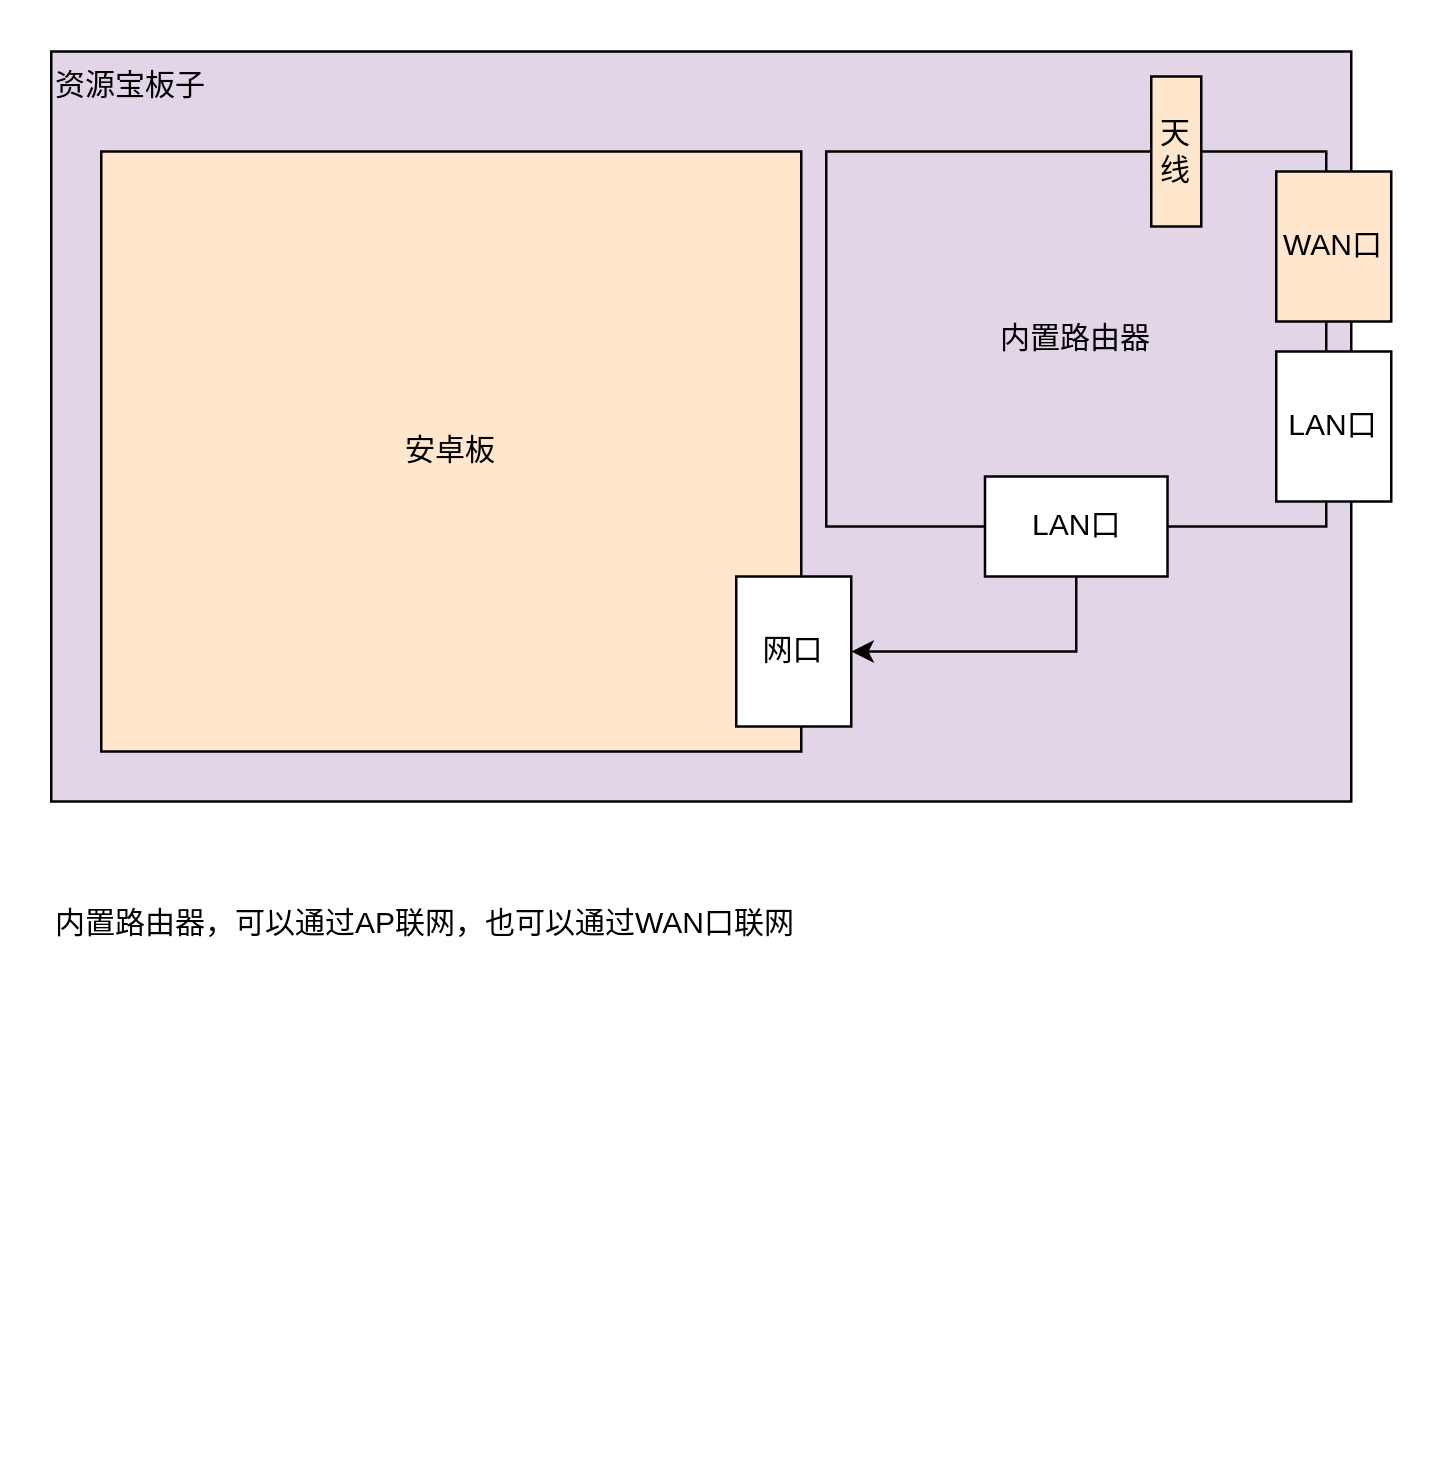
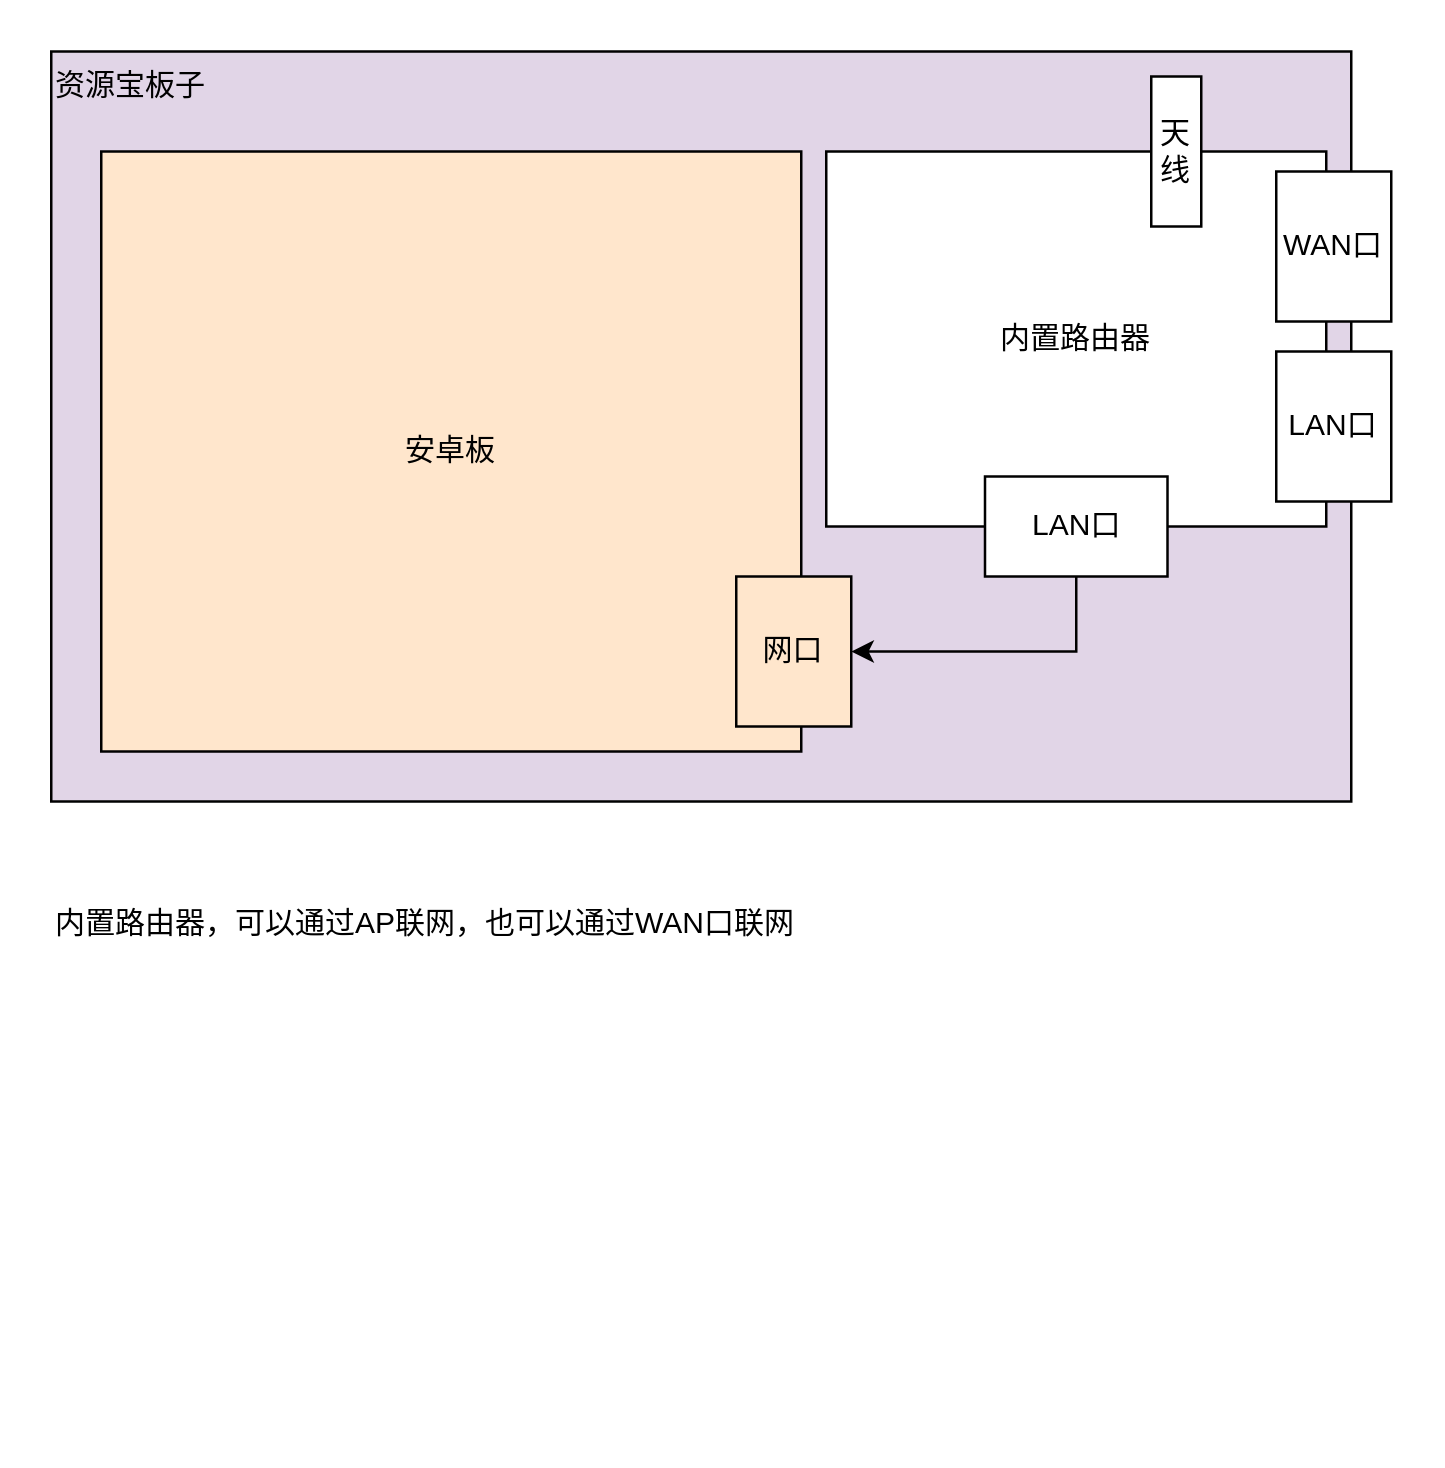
- <mxCell id="12" value="天线" style="rounded=0;whiteSpace=wrap;html=1;fillColor=#ffe6cc;" vertex="1" parent="7"><mxGeometry x="130" y="-30" width="20" height="60" as="geometry" /></mxCell>
+ <mxCell id="12" value="天线" style="rounded=0;whiteSpace=wrap;html=1;" vertex="1" parent="7"><mxGeometry x="130" y="-30" width="20" height="60" as="geometry" /></mxCell>
- <mxCell id="9" value="WAN口" style="rounded=0;whiteSpace=wrap;html=1;fillColor=#ffe6cc;" vertex="1" parent="7"><mxGeometry x="180" y="8" width="46" height="60" as="geometry" /></mxCell>
+ <mxCell id="9" value="WAN口" style="rounded=0;whiteSpace=wrap;html=1;" vertex="1" parent="7"><mxGeometry x="180" y="8" width="46" height="60" as="geometry" /></mxCell>
- <mxCell id="8" value="内置路由器" style="rounded=0;whiteSpace=wrap;html=1;fillColor=#e1d5e7;" vertex="1" parent="7"><mxGeometry width="200" height="150" as="geometry" /></mxCell>
+ <mxCell id="8" value="内置路由器" style="rounded=0;whiteSpace=wrap;html=1;" vertex="1" parent="7"><mxGeometry width="200" height="150" as="geometry" /></mxCell>
- <mxCell id="6" value="网口" style="rounded=0;whiteSpace=wrap;html=1;" vertex="1" parent="4"><mxGeometry x="254" y="170" width="46" height="60" as="geometry" /></mxCell>
+ <mxCell id="6" value="网口" style="rounded=0;whiteSpace=wrap;html=1;fillColor=#ffe6cc;" vertex="1" parent="4"><mxGeometry x="254" y="170" width="46" height="60" as="geometry" /></mxCell>
